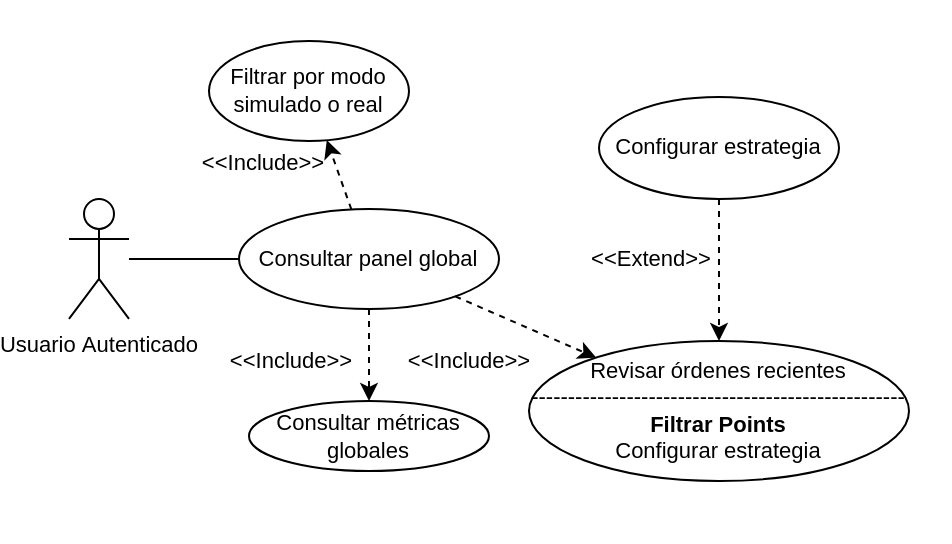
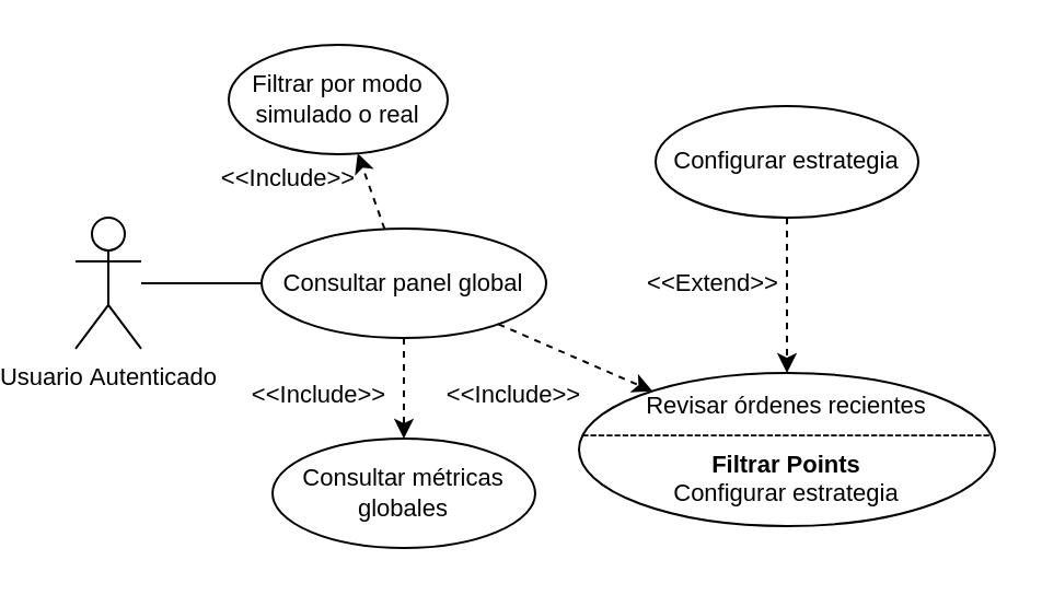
- <mxCell id="5" value="Consultar métricas globales" style="ellipse;whiteSpace=wrap;html=1;fontSize=11;fontColor=#000000;" parent="1" vertex="1"><mxGeometry x="110" y="200" width="120" height="35" as="geometry" /></mxCell>
+ <mxCell id="5" value="Consultar métricas globales" style="ellipse;whiteSpace=wrap;html=1;fontSize=11;fontColor=#000000;" parent="1" vertex="1"><mxGeometry x="110" y="200" width="120" height="50" as="geometry" /></mxCell>
